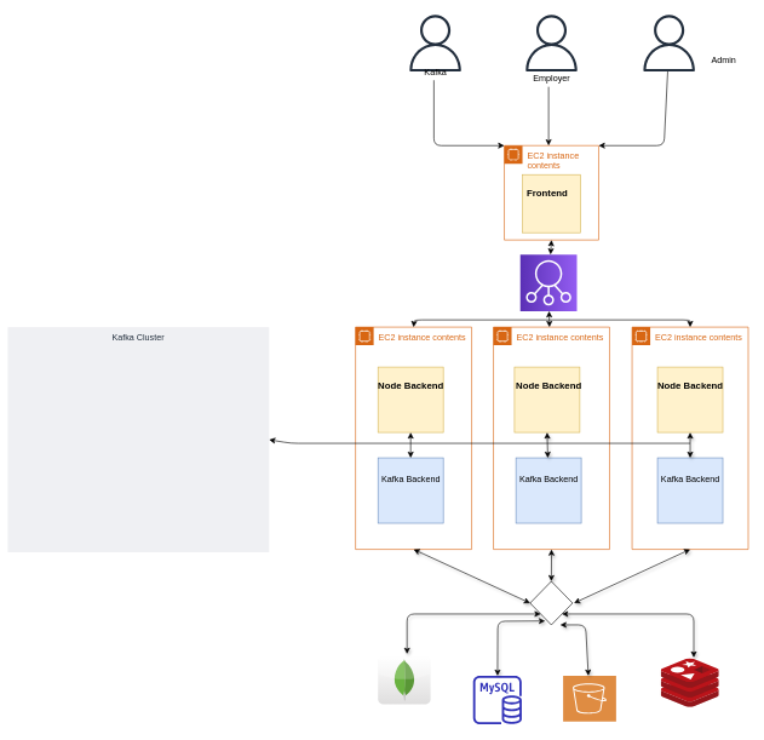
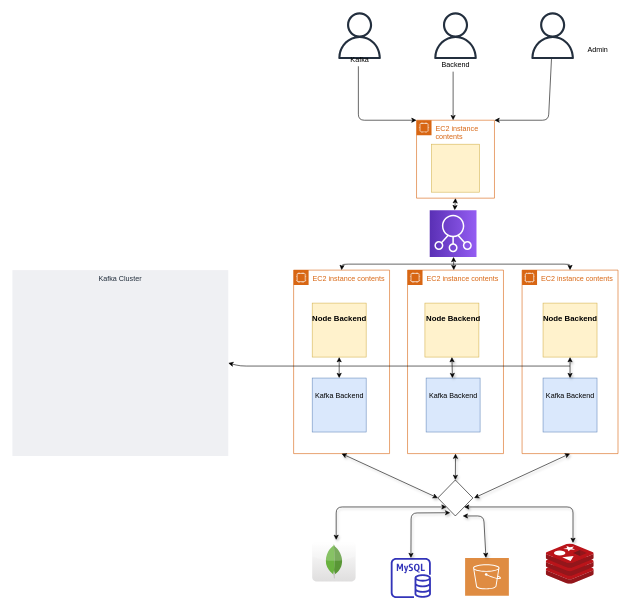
- <mxCell id="10" value="Employer" style="text;html=1;align=center;verticalAlign=middle;resizable=0;points=[];autosize=1;" vertex="1" parent="1"><mxGeometry x="724" y="98" width="70" height="20" as="geometry" /></mxCell>
+ <mxCell id="10" value="Backend" style="text;html=1;align=center;verticalAlign=middle;resizable=0;points=[];autosize=1;" vertex="1" parent="1"><mxGeometry x="724" y="98" width="70" height="20" as="geometry" /></mxCell>
- <mxCell id="46" value="&lt;b&gt;&lt;font style=&quot;font-size: 13px&quot;&gt;Frontend&lt;/font&gt;&lt;/b&gt;" style="text;html=1;align=center;verticalAlign=middle;resizable=0;points=[];autosize=1;" vertex="1" parent="1"><mxGeometry x="718" y="255" width="70" height="20" as="geometry" /></mxCell>
- <mxCell id="21" value="Kafka Cluster" style="fillColor=#EFF0F3;strokeColor=none;dashed=0;verticalAlign=top;fontStyle=0;fontColor=#232F3D;" vertex="1" parent="1"><mxGeometry x="10" y="450" width="360" height="310" as="geometry" /></mxCell>
+ <mxCell id="21" value="Kafka Cluster" style="fillColor=#EFF0F3;strokeColor=none;dashed=0;verticalAlign=top;fontStyle=0;fontColor=#232F3D;" vertex="1" parent="1"><mxGeometry x="20" y="450" width="360" height="310" as="geometry" /></mxCell>
